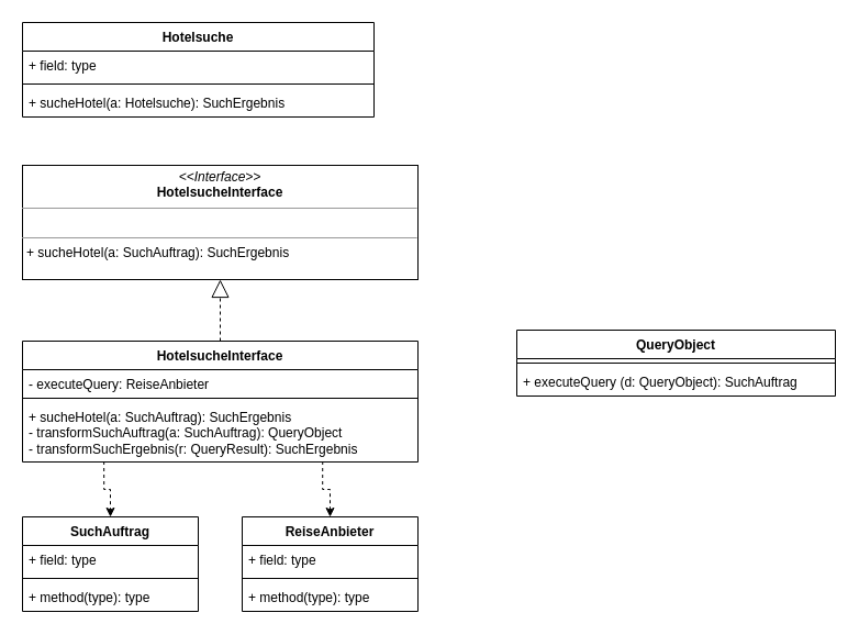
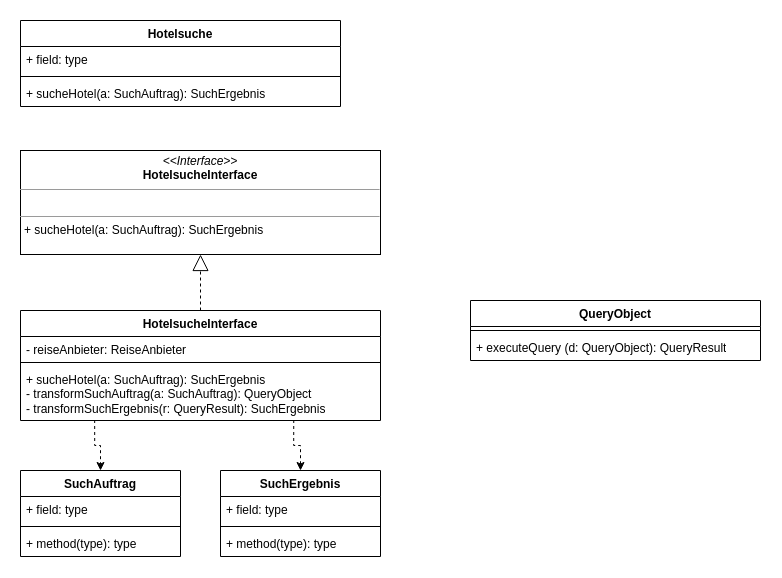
- <mxCell id="5" value="+ sucheHotel(a: Hotelsuche): SuchErgebnis&amp;nbsp;" style="text;strokeColor=none;fillColor=none;align=left;verticalAlign=top;spacingLeft=4;spacingRight=4;overflow=hidden;rotatable=0;points=[[0,0.5],[1,0.5]];portConstraint=eastwest;whiteSpace=wrap;html=1;" vertex="1" parent="2"><mxGeometry y="60" width="320" height="26" as="geometry" /></mxCell>
+ <mxCell id="5" value="+ sucheHotel(a: SuchAuftrag): SuchErgebnis&amp;nbsp;" style="text;strokeColor=none;fillColor=none;align=left;verticalAlign=top;spacingLeft=4;spacingRight=4;overflow=hidden;rotatable=0;points=[[0,0.5],[1,0.5]];portConstraint=eastwest;whiteSpace=wrap;html=1;" vertex="1" parent="2"><mxGeometry y="60" width="320" height="26" as="geometry" /></mxCell>
- <mxCell id="8" value="+ executeQuery (d: QueryObject): SuchAuftrag" style="text;strokeColor=none;fillColor=none;align=left;verticalAlign=top;spacingLeft=4;spacingRight=4;overflow=hidden;rotatable=0;points=[[0,0.5],[1,0.5]];portConstraint=eastwest;whiteSpace=wrap;html=1;" vertex="1" parent="6"><mxGeometry y="34" width="290" height="26" as="geometry" /></mxCell>
+ <mxCell id="8" value="+ executeQuery (d: QueryObject): QueryResult" style="text;strokeColor=none;fillColor=none;align=left;verticalAlign=top;spacingLeft=4;spacingRight=4;overflow=hidden;rotatable=0;points=[[0,0.5],[1,0.5]];portConstraint=eastwest;whiteSpace=wrap;html=1;" vertex="1" parent="6"><mxGeometry y="34" width="290" height="26" as="geometry" /></mxCell>
- <mxCell id="11" value="- executeQuery: ReiseAnbieter" style="text;strokeColor=none;fillColor=none;align=left;verticalAlign=top;spacingLeft=4;spacingRight=4;overflow=hidden;rotatable=0;points=[[0,0.5],[1,0.5]];portConstraint=eastwest;whiteSpace=wrap;html=1;" vertex="1" parent="10"><mxGeometry y="26" width="360" height="22" as="geometry" /></mxCell>
+ <mxCell id="11" value="- reiseAnbieter: ReiseAnbieter" style="text;strokeColor=none;fillColor=none;align=left;verticalAlign=top;spacingLeft=4;spacingRight=4;overflow=hidden;rotatable=0;points=[[0,0.5],[1,0.5]];portConstraint=eastwest;whiteSpace=wrap;html=1;" vertex="1" parent="10"><mxGeometry y="26" width="360" height="22" as="geometry" /></mxCell>
- <mxCell id="19" value="ReiseAnbieter" style="swimlane;fontStyle=1;align=center;verticalAlign=top;childLayout=stackLayout;horizontal=1;startSize=26;horizontalStack=0;resizeParent=1;resizeParentMax=0;resizeLast=0;collapsible=1;marginBottom=0;whiteSpace=wrap;html=1;" vertex="1" parent="1"><mxGeometry x="220" y="470" width="160" height="86" as="geometry" /></mxCell>
+ <mxCell id="19" value="SuchErgebnis" style="swimlane;fontStyle=1;align=center;verticalAlign=top;childLayout=stackLayout;horizontal=1;startSize=26;horizontalStack=0;resizeParent=1;resizeParentMax=0;resizeLast=0;collapsible=1;marginBottom=0;whiteSpace=wrap;html=1;" vertex="1" parent="1"><mxGeometry x="220" y="470" width="160" height="86" as="geometry" /></mxCell>
